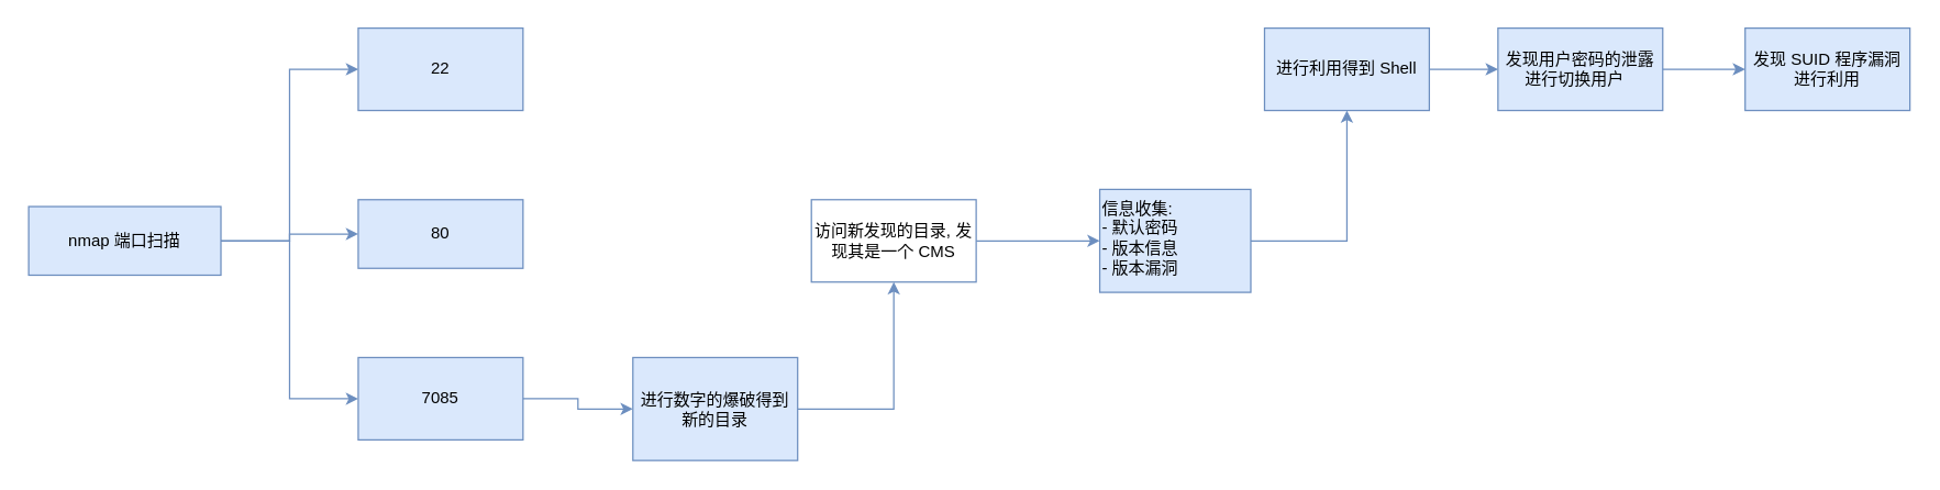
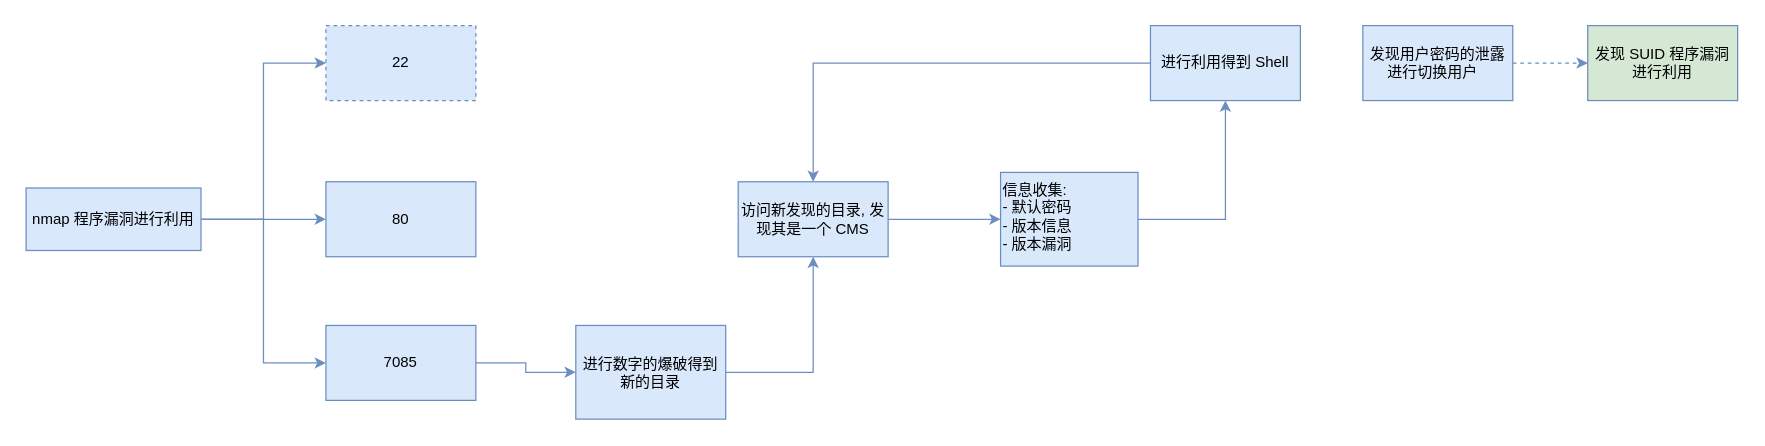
- <mxCell id="6" value="22" style="whiteSpace=wrap;html=1;rounded=0;fillColor=#dae8fc;strokeColor=#6c8ebf;" parent="1" vertex="1"><mxGeometry x="260" y="20" width="120" height="60" as="geometry" /></mxCell>
+ <mxCell id="6" value="22" style="whiteSpace=wrap;html=1;rounded=0;fillColor=#dae8fc;strokeColor=#6c8ebf;dashed=1;" parent="1" vertex="1"><mxGeometry x="260" y="20" width="120" height="60" as="geometry" /></mxCell>
- <mxCell id="16" value="" style="edgeStyle=orthogonalEdgeStyle;rounded=0;orthogonalLoop=1;jettySize=auto;html=1;fillColor=#dae8fc;strokeColor=#6c8ebf;" edge="1" parent="1" source="17" target="19"><mxGeometry relative="1" as="geometry" /></mxCell>
+ <mxCell id="16" value="" style="edgeStyle=orthogonalEdgeStyle;rounded=0;orthogonalLoop=1;jettySize=auto;html=1;fillColor=#dae8fc;strokeColor=#6c8ebf;" edge="1" parent="1" source="17" target="13"><mxGeometry relative="1" as="geometry" /></mxCell>
- <mxCell id="18" value="" style="edgeStyle=orthogonalEdgeStyle;rounded=0;orthogonalLoop=1;jettySize=auto;html=1;fillColor=#dae8fc;strokeColor=#6c8ebf;" edge="1" parent="1" source="19" target="20"><mxGeometry relative="1" as="geometry" /></mxCell>
+ <mxCell id="18" value="" style="edgeStyle=orthogonalEdgeStyle;rounded=0;orthogonalLoop=1;jettySize=auto;html=1;fillColor=#dae8fc;strokeColor=#6c8ebf;dashed=1;" edge="1" parent="1" source="19" target="20"><mxGeometry relative="1" as="geometry" /></mxCell>
- <mxCell id="20" value="发现 SUID 程序漏洞进行利用" style="whiteSpace=wrap;html=1;rounded=0;fillColor=#dae8fc;strokeColor=#6c8ebf;" vertex="1" parent="1"><mxGeometry x="1270" y="20" width="120" height="60" as="geometry" /></mxCell>
+ <mxCell id="20" value="发现 SUID 程序漏洞进行利用" style="whiteSpace=wrap;html=1;rounded=0;fillColor=#d5e8d4;strokeColor=#6c8ebf;" vertex="1" parent="1"><mxGeometry x="1270" y="20" width="120" height="60" as="geometry" /></mxCell>
- <mxCell id="7" value="80" style="whiteSpace=wrap;html=1;rounded=0;fillColor=#dae8fc;strokeColor=#6c8ebf;" parent="1" vertex="1"><mxGeometry x="260" y="145" width="120" height="50" as="geometry" /></mxCell>
+ <mxCell id="7" value="80" style="whiteSpace=wrap;html=1;rounded=0;fillColor=#dae8fc;strokeColor=#6c8ebf;" parent="1" vertex="1"><mxGeometry x="260" y="145" width="120" height="60" as="geometry" /></mxCell>
- <mxCell id="5" value="nmap 端口扫描" style="rounded=0;whiteSpace=wrap;html=1;fillColor=#dae8fc;strokeColor=#6c8ebf;" parent="1" vertex="1"><mxGeometry x="20" y="150" width="140" height="50" as="geometry" /></mxCell>
+ <mxCell id="5" value="nmap 程序漏洞进行利用" style="rounded=0;whiteSpace=wrap;html=1;fillColor=#dae8fc;strokeColor=#6c8ebf;" parent="1" vertex="1"><mxGeometry x="20" y="150" width="140" height="50" as="geometry" /></mxCell>
- <mxCell id="13" value="访问新发现的目录, 发现其是一个 CMS" style="whiteSpace=wrap;html=1;rounded=0;fillColor=#ffffff;strokeColor=#6c8ebf;" parent="1" vertex="1"><mxGeometry x="590" y="145" width="120" height="60" as="geometry" /></mxCell>
+ <mxCell id="13" value="访问新发现的目录, 发现其是一个 CMS" style="whiteSpace=wrap;html=1;rounded=0;fillColor=#dae8fc;strokeColor=#6c8ebf;" parent="1" vertex="1"><mxGeometry x="590" y="145" width="120" height="60" as="geometry" /></mxCell>
